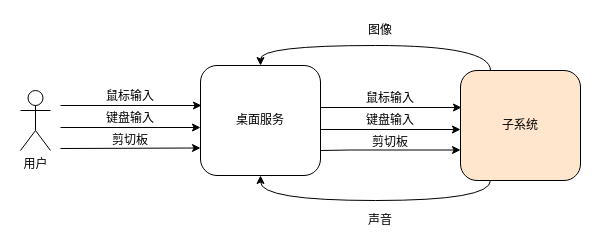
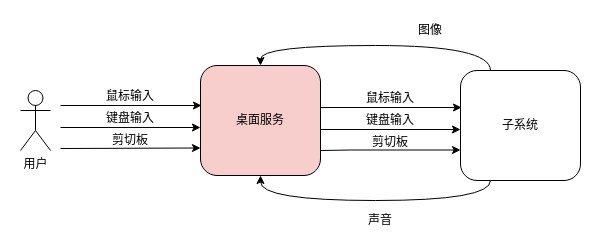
- <mxCell id="19" value="图像" style="text;html=1;strokeColor=none;fillColor=none;align=center;verticalAlign=middle;whiteSpace=wrap;rounded=0;" vertex="1" parent="1"><mxGeometry x="350" y="20" width="60" height="20" as="geometry" /></mxCell>
+ <mxCell id="19" value="图像" style="text;html=1;strokeColor=none;fillColor=none;align=center;verticalAlign=middle;whiteSpace=wrap;rounded=0;" vertex="1" parent="1"><mxGeometry x="400" y="20" width="60" height="20" as="geometry" /></mxCell>
- <mxCell id="5" value="桌面服务" style="rounded=1;whiteSpace=wrap;html=1;" vertex="1" parent="1"><mxGeometry x="200" y="65" width="120" height="110" as="geometry" /></mxCell>
+ <mxCell id="5" value="桌面服务" style="rounded=1;whiteSpace=wrap;html=1;fillColor=#f8cecc;" vertex="1" parent="1"><mxGeometry x="200" y="65" width="120" height="110" as="geometry" /></mxCell>
- <mxCell id="9" value="子系统" style="rounded=1;whiteSpace=wrap;html=1;fillColor=#ffe6cc;" vertex="1" parent="1"><mxGeometry x="460" y="70" width="120" height="110" as="geometry" /></mxCell>
+ <mxCell id="9" value="子系统" style="rounded=1;whiteSpace=wrap;html=1;" vertex="1" parent="1"><mxGeometry x="460" y="70" width="120" height="110" as="geometry" /></mxCell>
